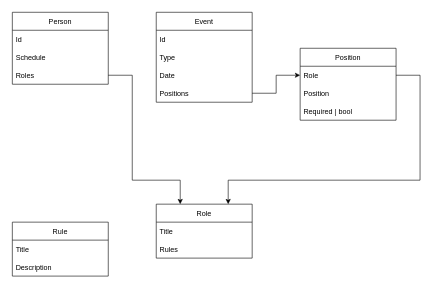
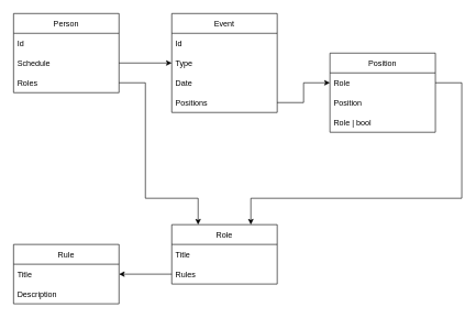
+ <mxCell id="18" style="edgeStyle=orthogonalEdgeStyle;rounded=0;orthogonalLoop=1;jettySize=auto;html=1;" edge="1" parent="1" source="4" target="6"><mxGeometry relative="1" as="geometry" /></mxCell>
- <mxCell id="23" value="Required | bool" style="text;strokeColor=none;fillColor=none;align=left;verticalAlign=middle;spacingLeft=4;spacingRight=4;overflow=hidden;points=[[0,0.5],[1,0.5]];portConstraint=eastwest;rotatable=0;" vertex="1" parent="20"><mxGeometry y="90" width="160" height="30" as="geometry" /></mxCell>
+ <mxCell id="23" value="Role | bool" style="text;strokeColor=none;fillColor=none;align=left;verticalAlign=middle;spacingLeft=4;spacingRight=4;overflow=hidden;points=[[0,0.5],[1,0.5]];portConstraint=eastwest;rotatable=0;" vertex="1" parent="20"><mxGeometry y="90" width="160" height="30" as="geometry" /></mxCell>
+ <mxCell id="17" style="edgeStyle=orthogonalEdgeStyle;rounded=0;orthogonalLoop=1;jettySize=auto;html=1;" edge="1" parent="1" source="13" target="14"><mxGeometry relative="1" as="geometry" /></mxCell>
